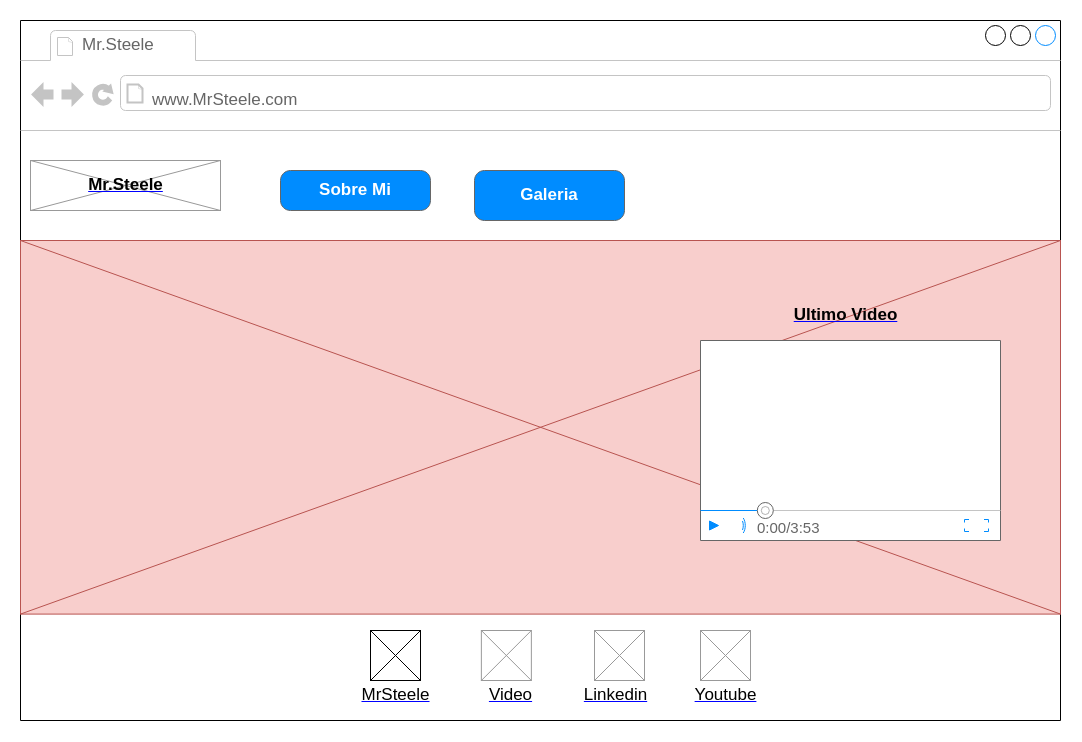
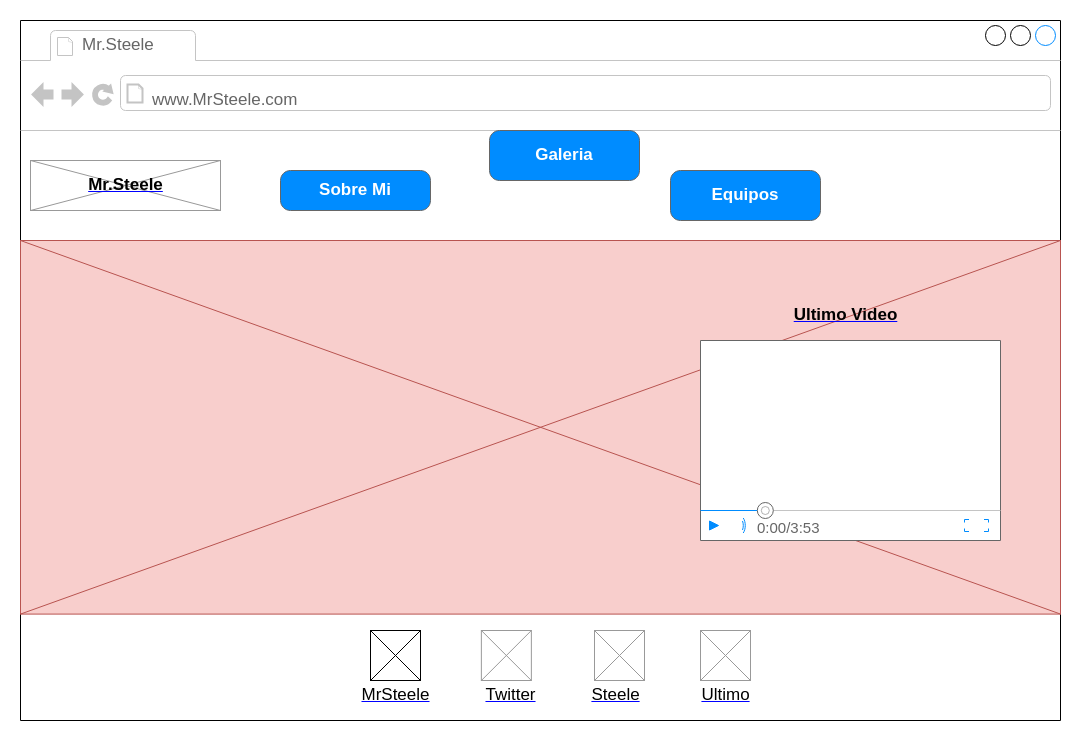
- <mxCell id="8" value="Galeria" style="strokeWidth=1;shadow=0;dashed=0;align=center;html=1;shape=mxgraph.mockup.buttons.button;strokeColor=#666666;fontColor=#ffffff;mainText=;buttonStyle=round;fontSize=17;fontStyle=1;fillColor=#008cff;whiteSpace=wrap;" vertex="1" parent="2"><mxGeometry x="454" y="150" width="150" height="50" as="geometry" /></mxCell>
+ <mxCell id="8" value="Galeria" style="strokeWidth=1;shadow=0;dashed=0;align=center;html=1;shape=mxgraph.mockup.buttons.button;strokeColor=#666666;fontColor=#ffffff;mainText=;buttonStyle=round;fontSize=17;fontStyle=1;fillColor=#008cff;whiteSpace=wrap;" vertex="1" parent="2"><mxGeometry x="469" y="110" width="150" height="50" as="geometry" /></mxCell>
+ <mxCell id="9" value="Equipos" style="strokeWidth=1;shadow=0;dashed=0;align=center;html=1;shape=mxgraph.mockup.buttons.button;strokeColor=#666666;fontColor=#ffffff;mainText=;buttonStyle=round;fontSize=17;fontStyle=1;fillColor=#008cff;whiteSpace=wrap;" vertex="1" parent="2"><mxGeometry x="650" y="150" width="150" height="50" as="geometry" /></mxCell>
- <mxCell id="13" value="&lt;font color=&quot;#000000&quot;&gt;Video&lt;/font&gt;" style="shape=rectangle;strokeColor=none;fillColor=none;linkText=;fontSize=17;fontColor=#0000ff;fontStyle=4;html=1;align=center;" vertex="1" parent="2"><mxGeometry x="415" y="660" width="150" height="30" as="geometry" /></mxCell>
+ <mxCell id="13" value="&lt;font color=&quot;#000000&quot;&gt;Twitter&lt;/font&gt;" style="shape=rectangle;strokeColor=none;fillColor=none;linkText=;fontSize=17;fontColor=#0000ff;fontStyle=4;html=1;align=center;" vertex="1" parent="2"><mxGeometry x="415" y="660" width="150" height="30" as="geometry" /></mxCell>
- <mxCell id="15" value="&lt;font color=&quot;#000000&quot;&gt;Linkedin&lt;/font&gt;" style="shape=rectangle;strokeColor=none;fillColor=none;linkText=;fontSize=17;fontColor=#0000ff;fontStyle=4;html=1;align=center;" vertex="1" parent="2"><mxGeometry x="520" y="660" width="150" height="30" as="geometry" /></mxCell>
+ <mxCell id="15" value="&lt;font color=&quot;#000000&quot;&gt;Steele&lt;/font&gt;" style="shape=rectangle;strokeColor=none;fillColor=none;linkText=;fontSize=17;fontColor=#0000ff;fontStyle=4;html=1;align=center;" vertex="1" parent="2"><mxGeometry x="520" y="660" width="150" height="30" as="geometry" /></mxCell>
- <mxCell id="17" value="&lt;font color=&quot;#000000&quot;&gt;Youtube&lt;/font&gt;" style="shape=rectangle;strokeColor=none;fillColor=none;linkText=;fontSize=17;fontColor=#0000ff;fontStyle=4;html=1;align=center;" vertex="1" parent="2"><mxGeometry x="630" y="660" width="150" height="30" as="geometry" /></mxCell>
+ <mxCell id="17" value="&lt;font color=&quot;#000000&quot;&gt;Ultimo&lt;/font&gt;" style="shape=rectangle;strokeColor=none;fillColor=none;linkText=;fontSize=17;fontColor=#0000ff;fontStyle=4;html=1;align=center;" vertex="1" parent="2"><mxGeometry x="630" y="660" width="150" height="30" as="geometry" /></mxCell>
